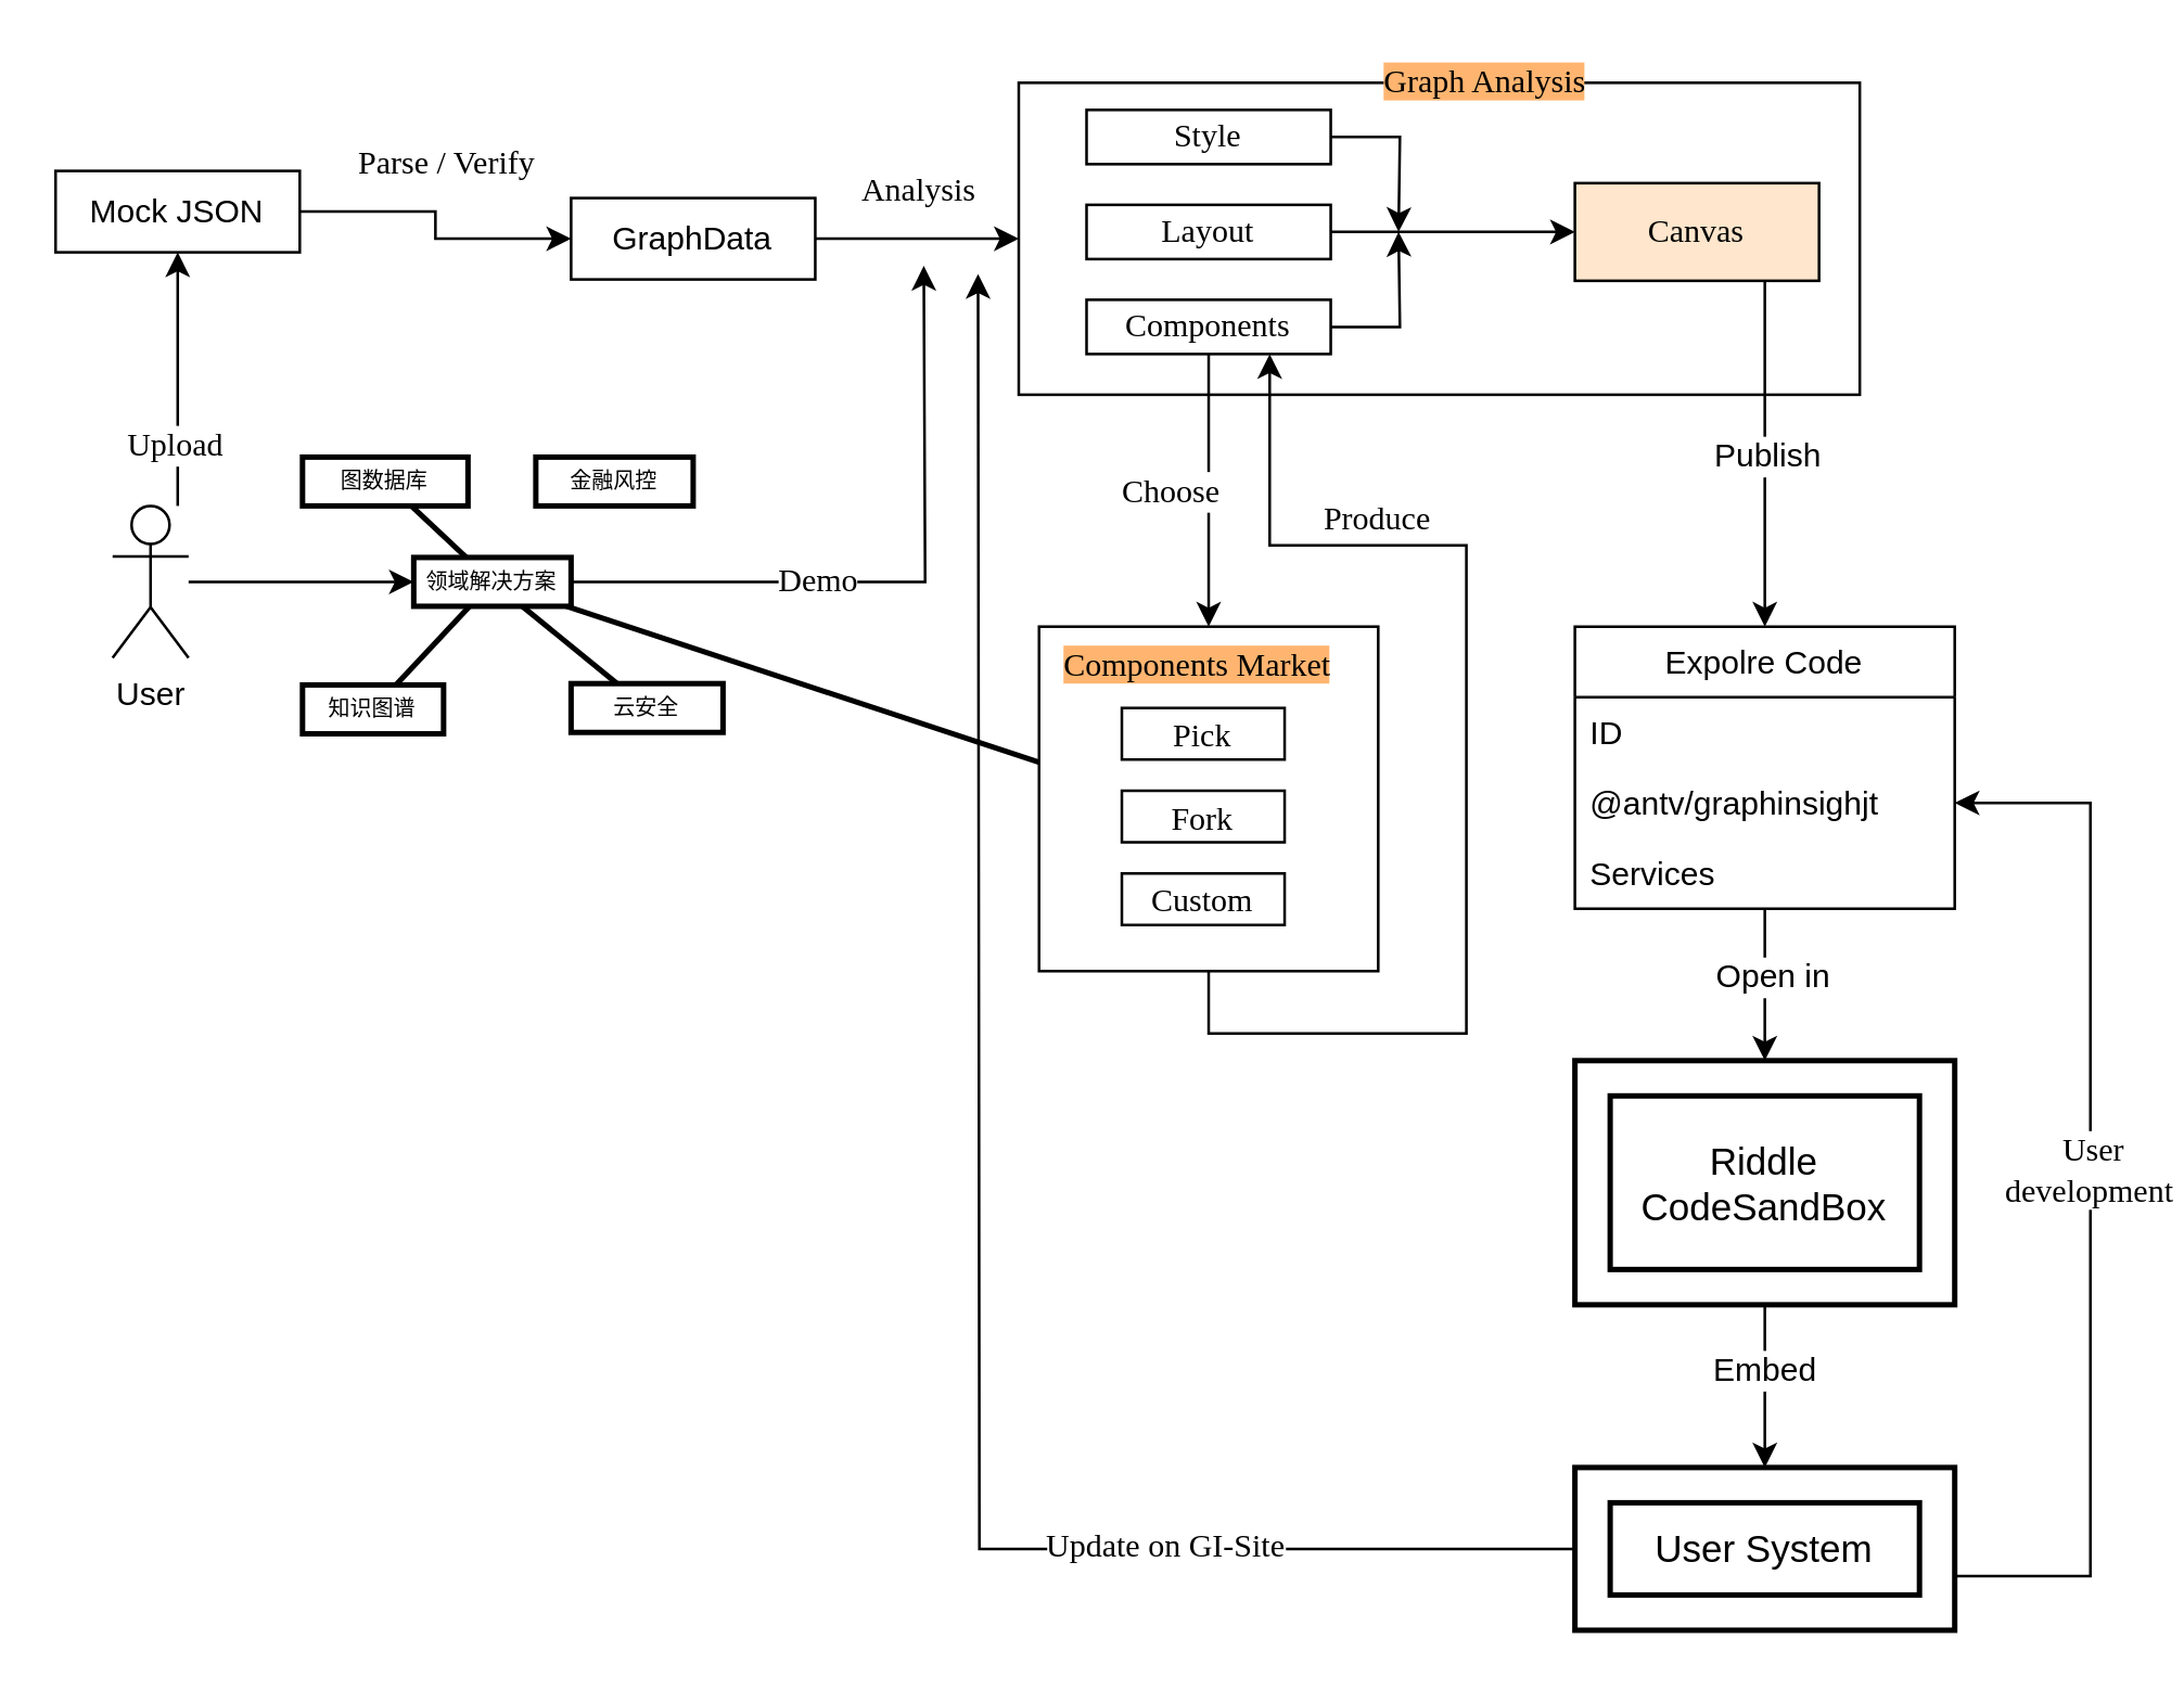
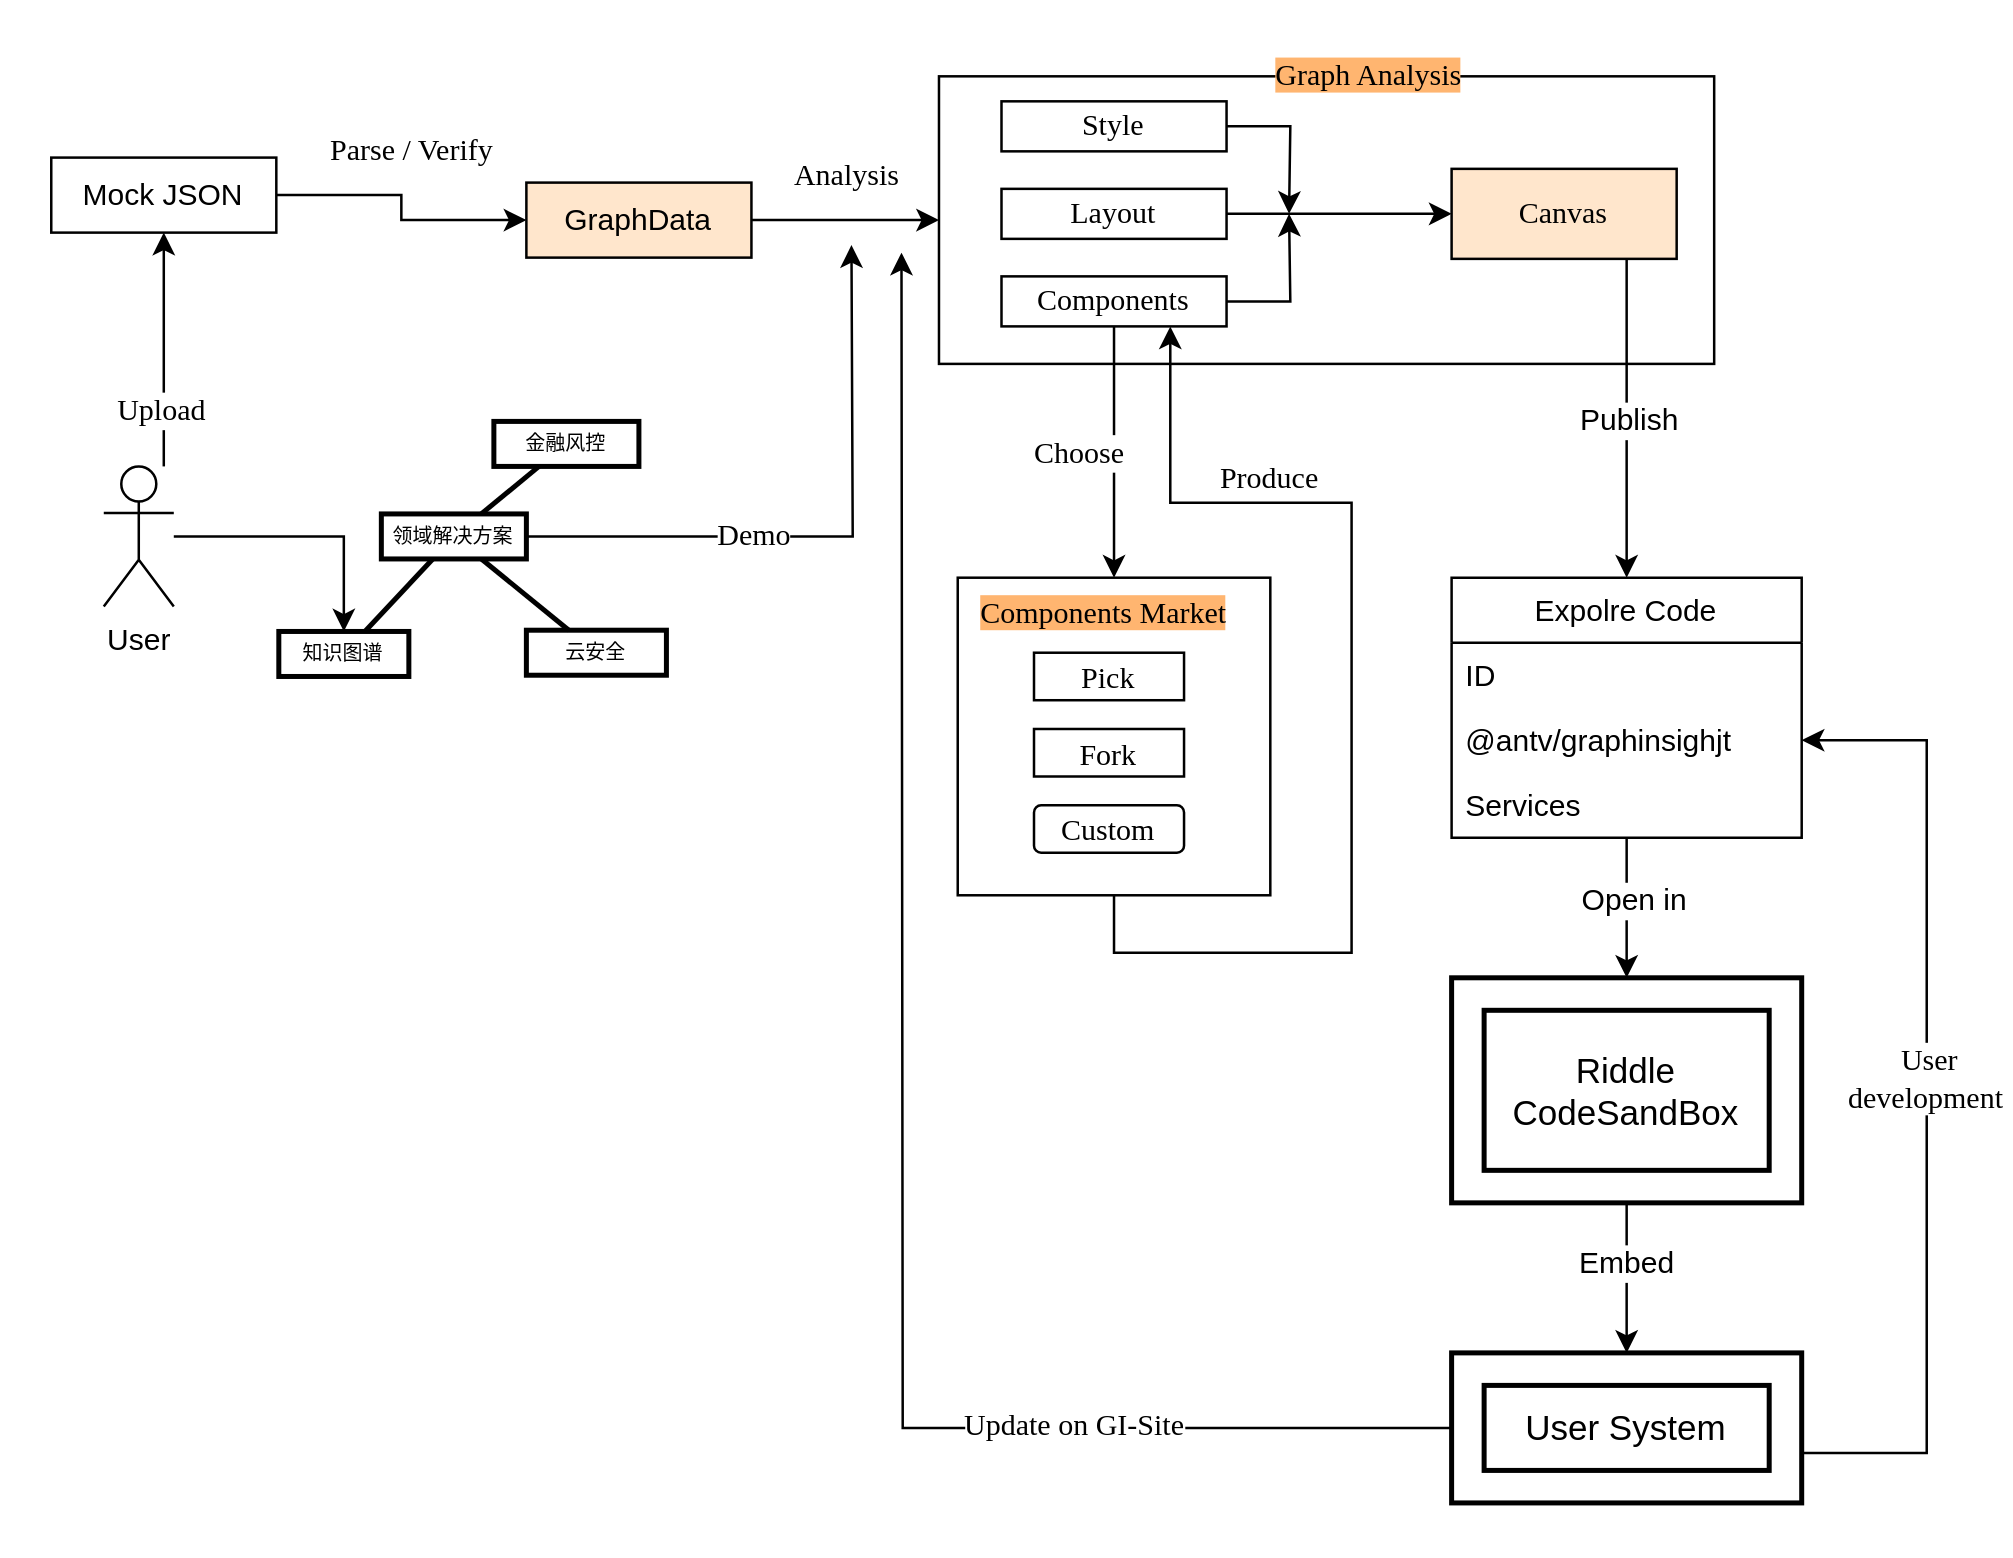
- <mxCell id="13" value="GraphData" style="rounded=0;whiteSpace=wrap;html=1;" parent="1" vertex="1"><mxGeometry x="210" y="72.5" width="90" height="30" as="geometry" /></mxCell>
+ <mxCell id="13" value="GraphData" style="rounded=0;whiteSpace=wrap;html=1;fillColor=#ffe6cc;" parent="1" vertex="1"><mxGeometry x="210" y="72.5" width="90" height="30" as="geometry" /></mxCell>
- <mxCell id="39" value="图数据库" style="strokeWidth=2;dashed=0;align=center;fontSize=8;shape=rect;fillColor=#FFFFFF;strokeColor=#000000;rounded=0;" parent="1" vertex="1"><mxGeometry x="111" y="168" width="61" height="18" as="geometry" /></mxCell>
- <mxCell id="43" value="" style="edgeStyle=none;endArrow=none;dashed=0;html=1;strokeWidth=2;rounded=0;" parent="1" source="45" target="39" edge="1"><mxGeometry relative="1" as="geometry" /></mxCell>
- <mxCell id="46" style="edgeStyle=orthogonalEdgeStyle;rounded=0;orthogonalLoop=1;jettySize=auto;html=1;" parent="1" source="8" target="45" edge="1"><mxGeometry relative="1" as="geometry"><mxPoint x="340" y="97.5" as="targetPoint" /><mxPoint x="69" y="214.5" as="sourcePoint" /></mxGeometry></mxCell>
+ <mxCell id="46" style="edgeStyle=orthogonalEdgeStyle;rounded=0;orthogonalLoop=1;jettySize=auto;html=1;" parent="1" source="8" target="40" edge="1"><mxGeometry relative="1" as="geometry"><mxPoint x="340" y="97.5" as="targetPoint" /><mxPoint x="69" y="214.5" as="sourcePoint" /></mxGeometry></mxCell>
- <mxCell id="41" value="" style="edgeStyle=none;endArrow=none;dashed=0;html=1;strokeWidth=2;rounded=0;" parent="1" source="45" target="55" edge="1"><mxGeometry relative="1" as="geometry" /></mxCell>
+ <mxCell id="41" value="" style="edgeStyle=none;endArrow=none;dashed=0;html=1;strokeWidth=2;rounded=0;" parent="1" source="45" target="37" edge="1"><mxGeometry relative="1" as="geometry" /></mxCell>
- <mxCell id="56" value="&lt;p style=&quot;line-height: 100%&quot;&gt;Custom&lt;/p&gt;" style="rounded=0;whiteSpace=wrap;html=1;fontFamily=Comic Sans MS;align=center;" parent="1" vertex="1"><mxGeometry x="413" y="321.5" width="60" height="19" as="geometry" /></mxCell>
+ <mxCell id="56" value="&lt;p style=&quot;line-height: 100%&quot;&gt;Custom&lt;/p&gt;" style="whiteSpace=wrap;html=1;fontFamily=Comic Sans MS;align=center;rounded=1;" parent="1" vertex="1"><mxGeometry x="413" y="321.5" width="60" height="19" as="geometry" /></mxCell>
